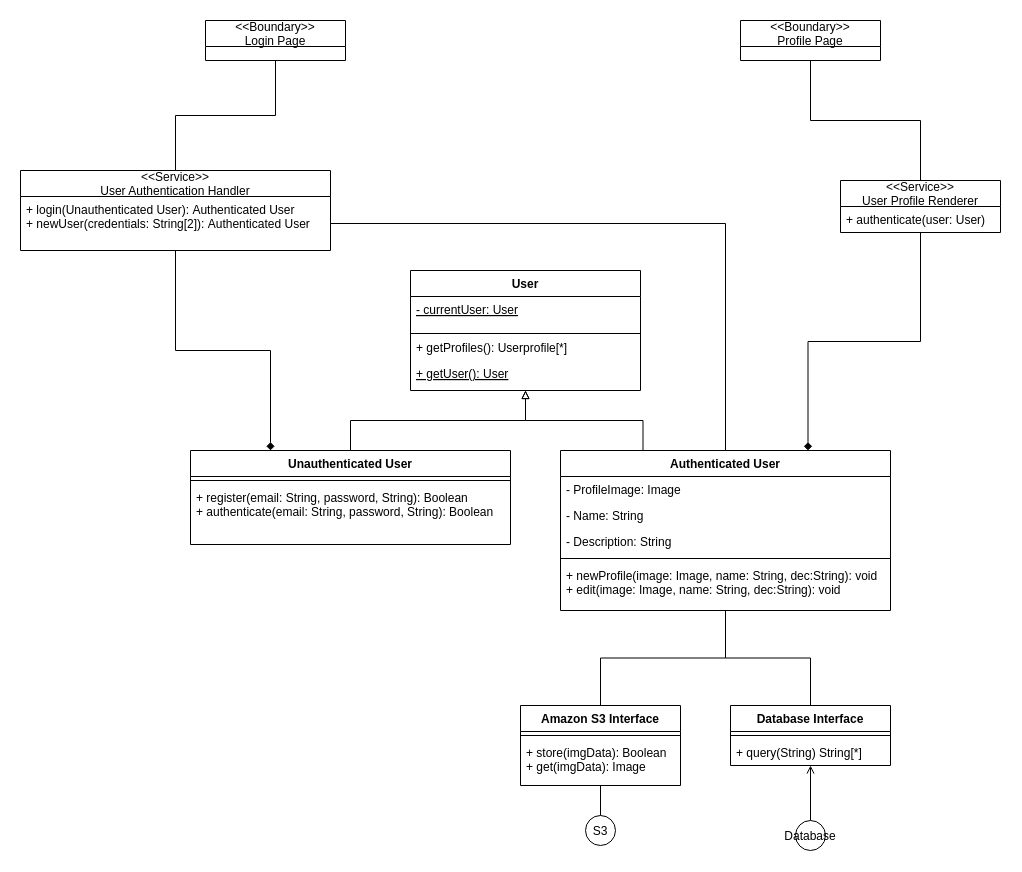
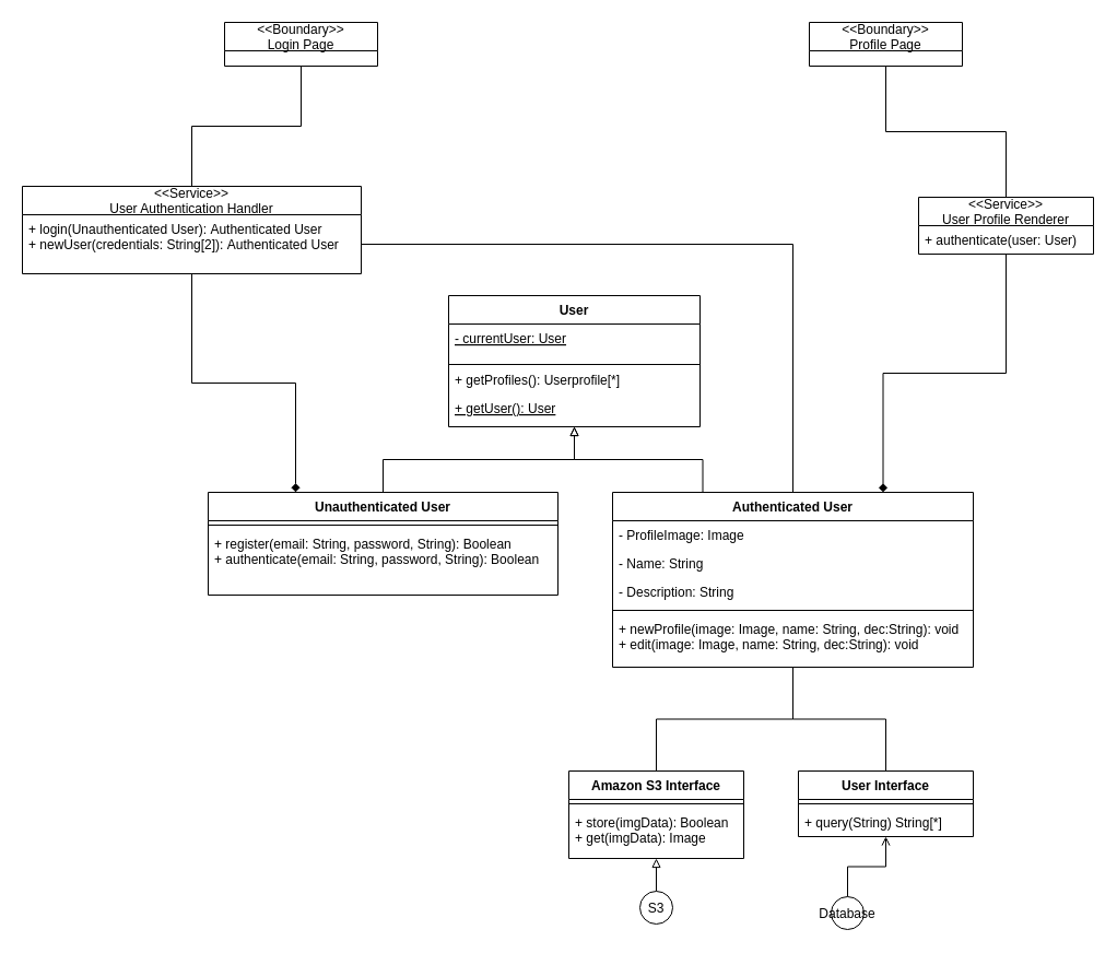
- <mxCell id="21" value="Database Interface&#10;" style="swimlane;fontStyle=1;align=center;verticalAlign=top;childLayout=stackLayout;horizontal=1;startSize=26;horizontalStack=0;resizeParent=1;resizeParentMax=0;resizeLast=0;collapsible=1;marginBottom=0;" vertex="1" parent="1"><mxGeometry x="730" y="705" width="160" height="60" as="geometry" /></mxCell>
+ <mxCell id="21" value="User Interface&#10;" style="swimlane;fontStyle=1;align=center;verticalAlign=top;childLayout=stackLayout;horizontal=1;startSize=26;horizontalStack=0;resizeParent=1;resizeParentMax=0;resizeLast=0;collapsible=1;marginBottom=0;" vertex="1" parent="1"><mxGeometry x="730" y="705" width="160" height="60" as="geometry" /></mxCell>
- <mxCell id="30" style="edgeStyle=orthogonalEdgeStyle;rounded=0;orthogonalLoop=1;jettySize=auto;html=1;exitX=0.5;exitY=0;exitDx=0;exitDy=0;endArrow=none;endFill=0;" edge="1" parent="1" source="31" target="27"><mxGeometry relative="1" as="geometry" /></mxCell>
+ <mxCell id="30" style="edgeStyle=orthogonalEdgeStyle;rounded=0;orthogonalLoop=1;jettySize=auto;html=1;exitX=0.5;exitY=0;exitDx=0;exitDy=0;endArrow=block;endFill=0;" edge="1" parent="1" source="31" target="27"><mxGeometry relative="1" as="geometry" /></mxCell>
- <mxCell id="25" value="Database" style="ellipse;fillColor=#ffffff;strokeColor=#000000;" vertex="1" parent="1"><mxGeometry x="795" y="820" width="30" height="30" as="geometry" /></mxCell>
+ <mxCell id="25" value="Database" style="ellipse;fillColor=#ffffff;strokeColor=#000000;" vertex="1" parent="1"><mxGeometry x="760" y="820" width="30" height="30" as="geometry" /></mxCell>
